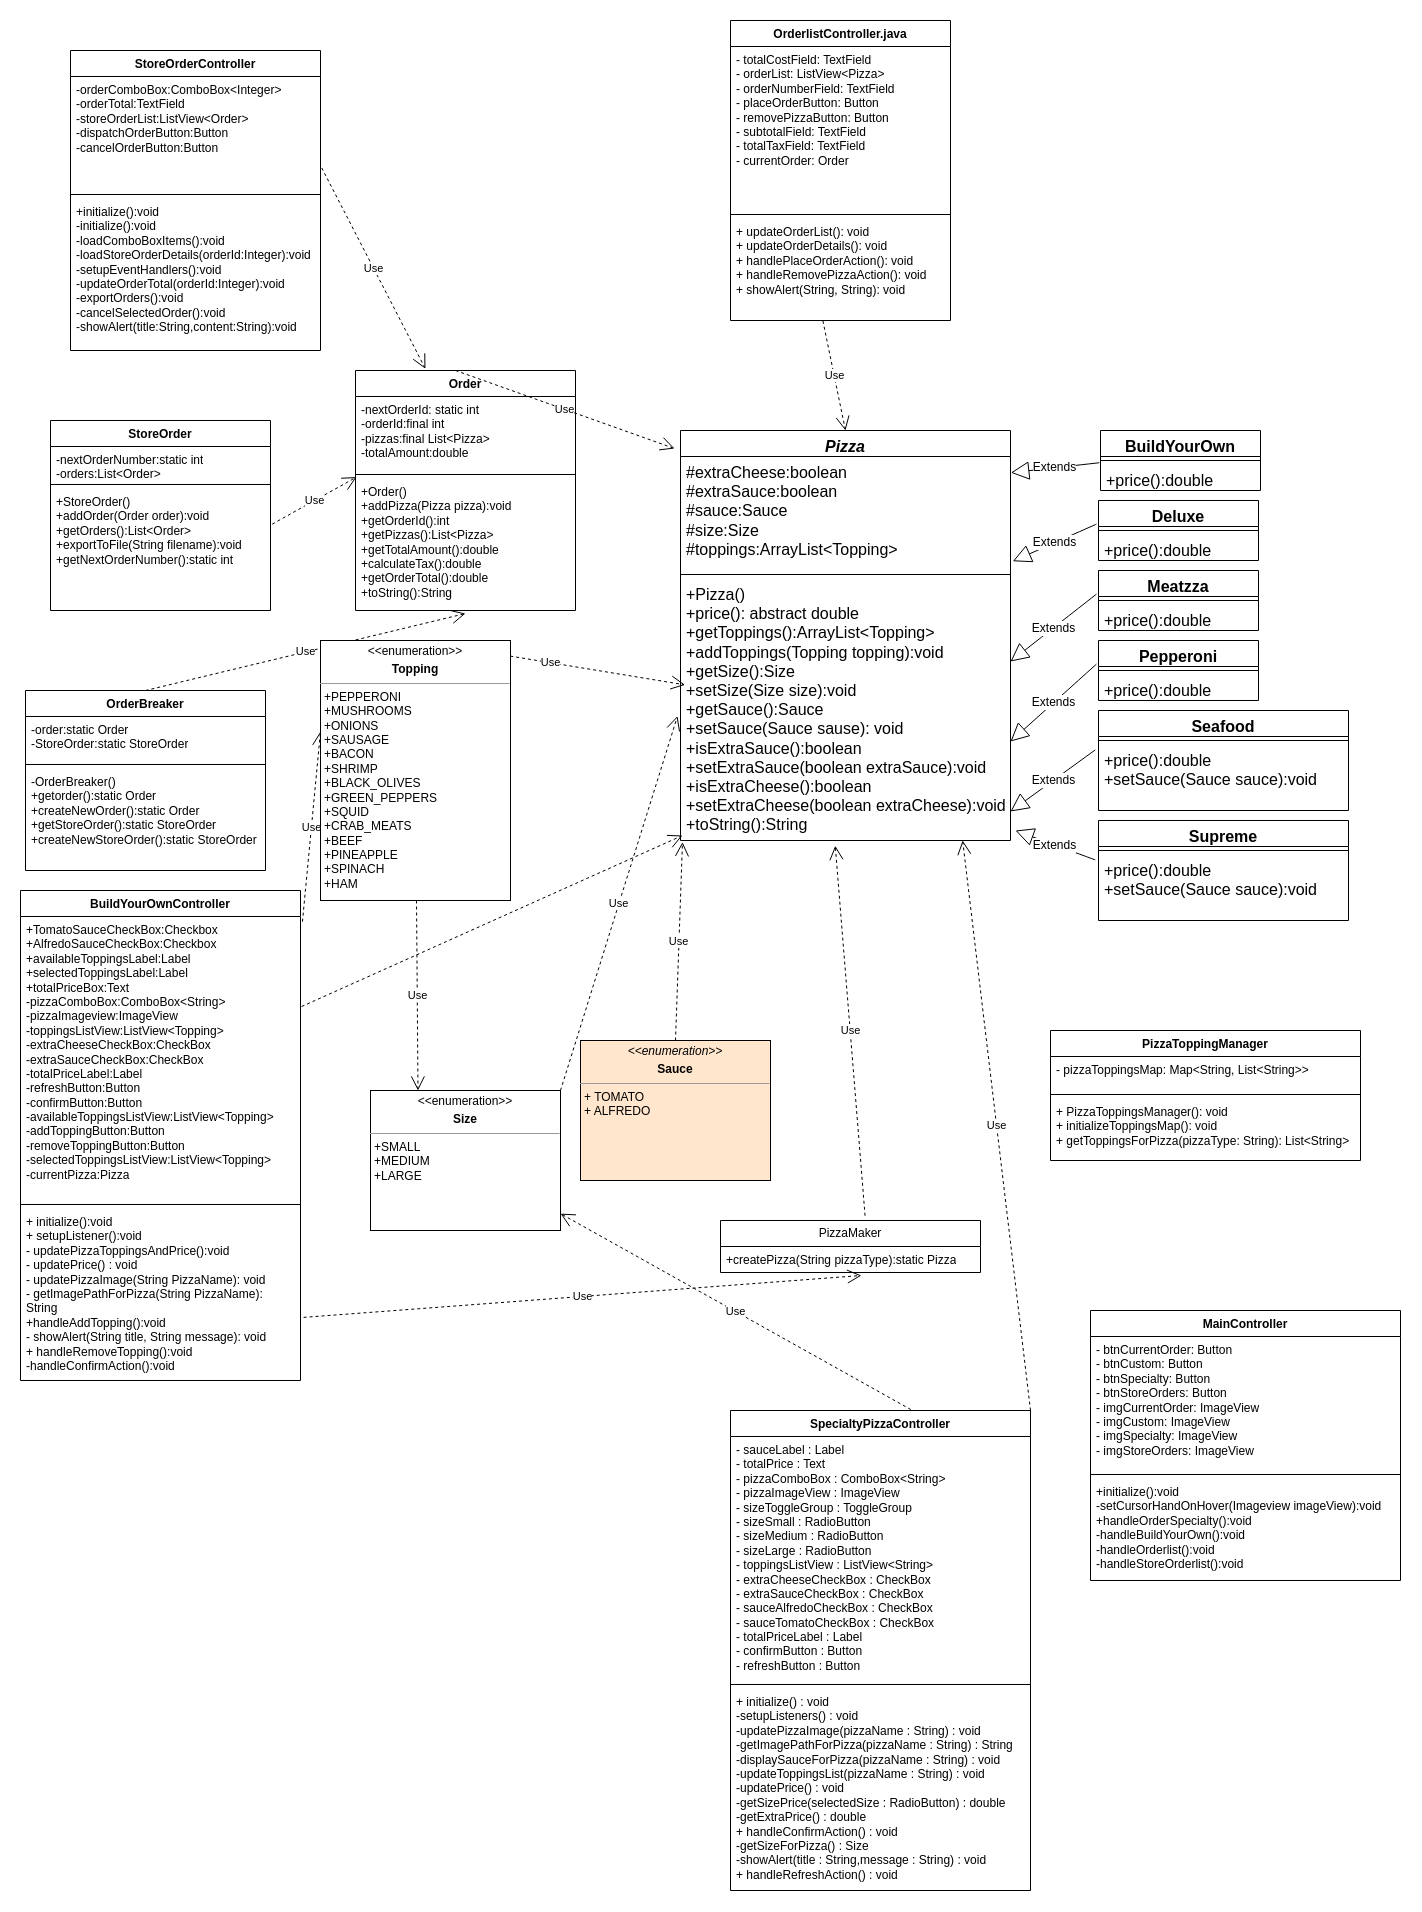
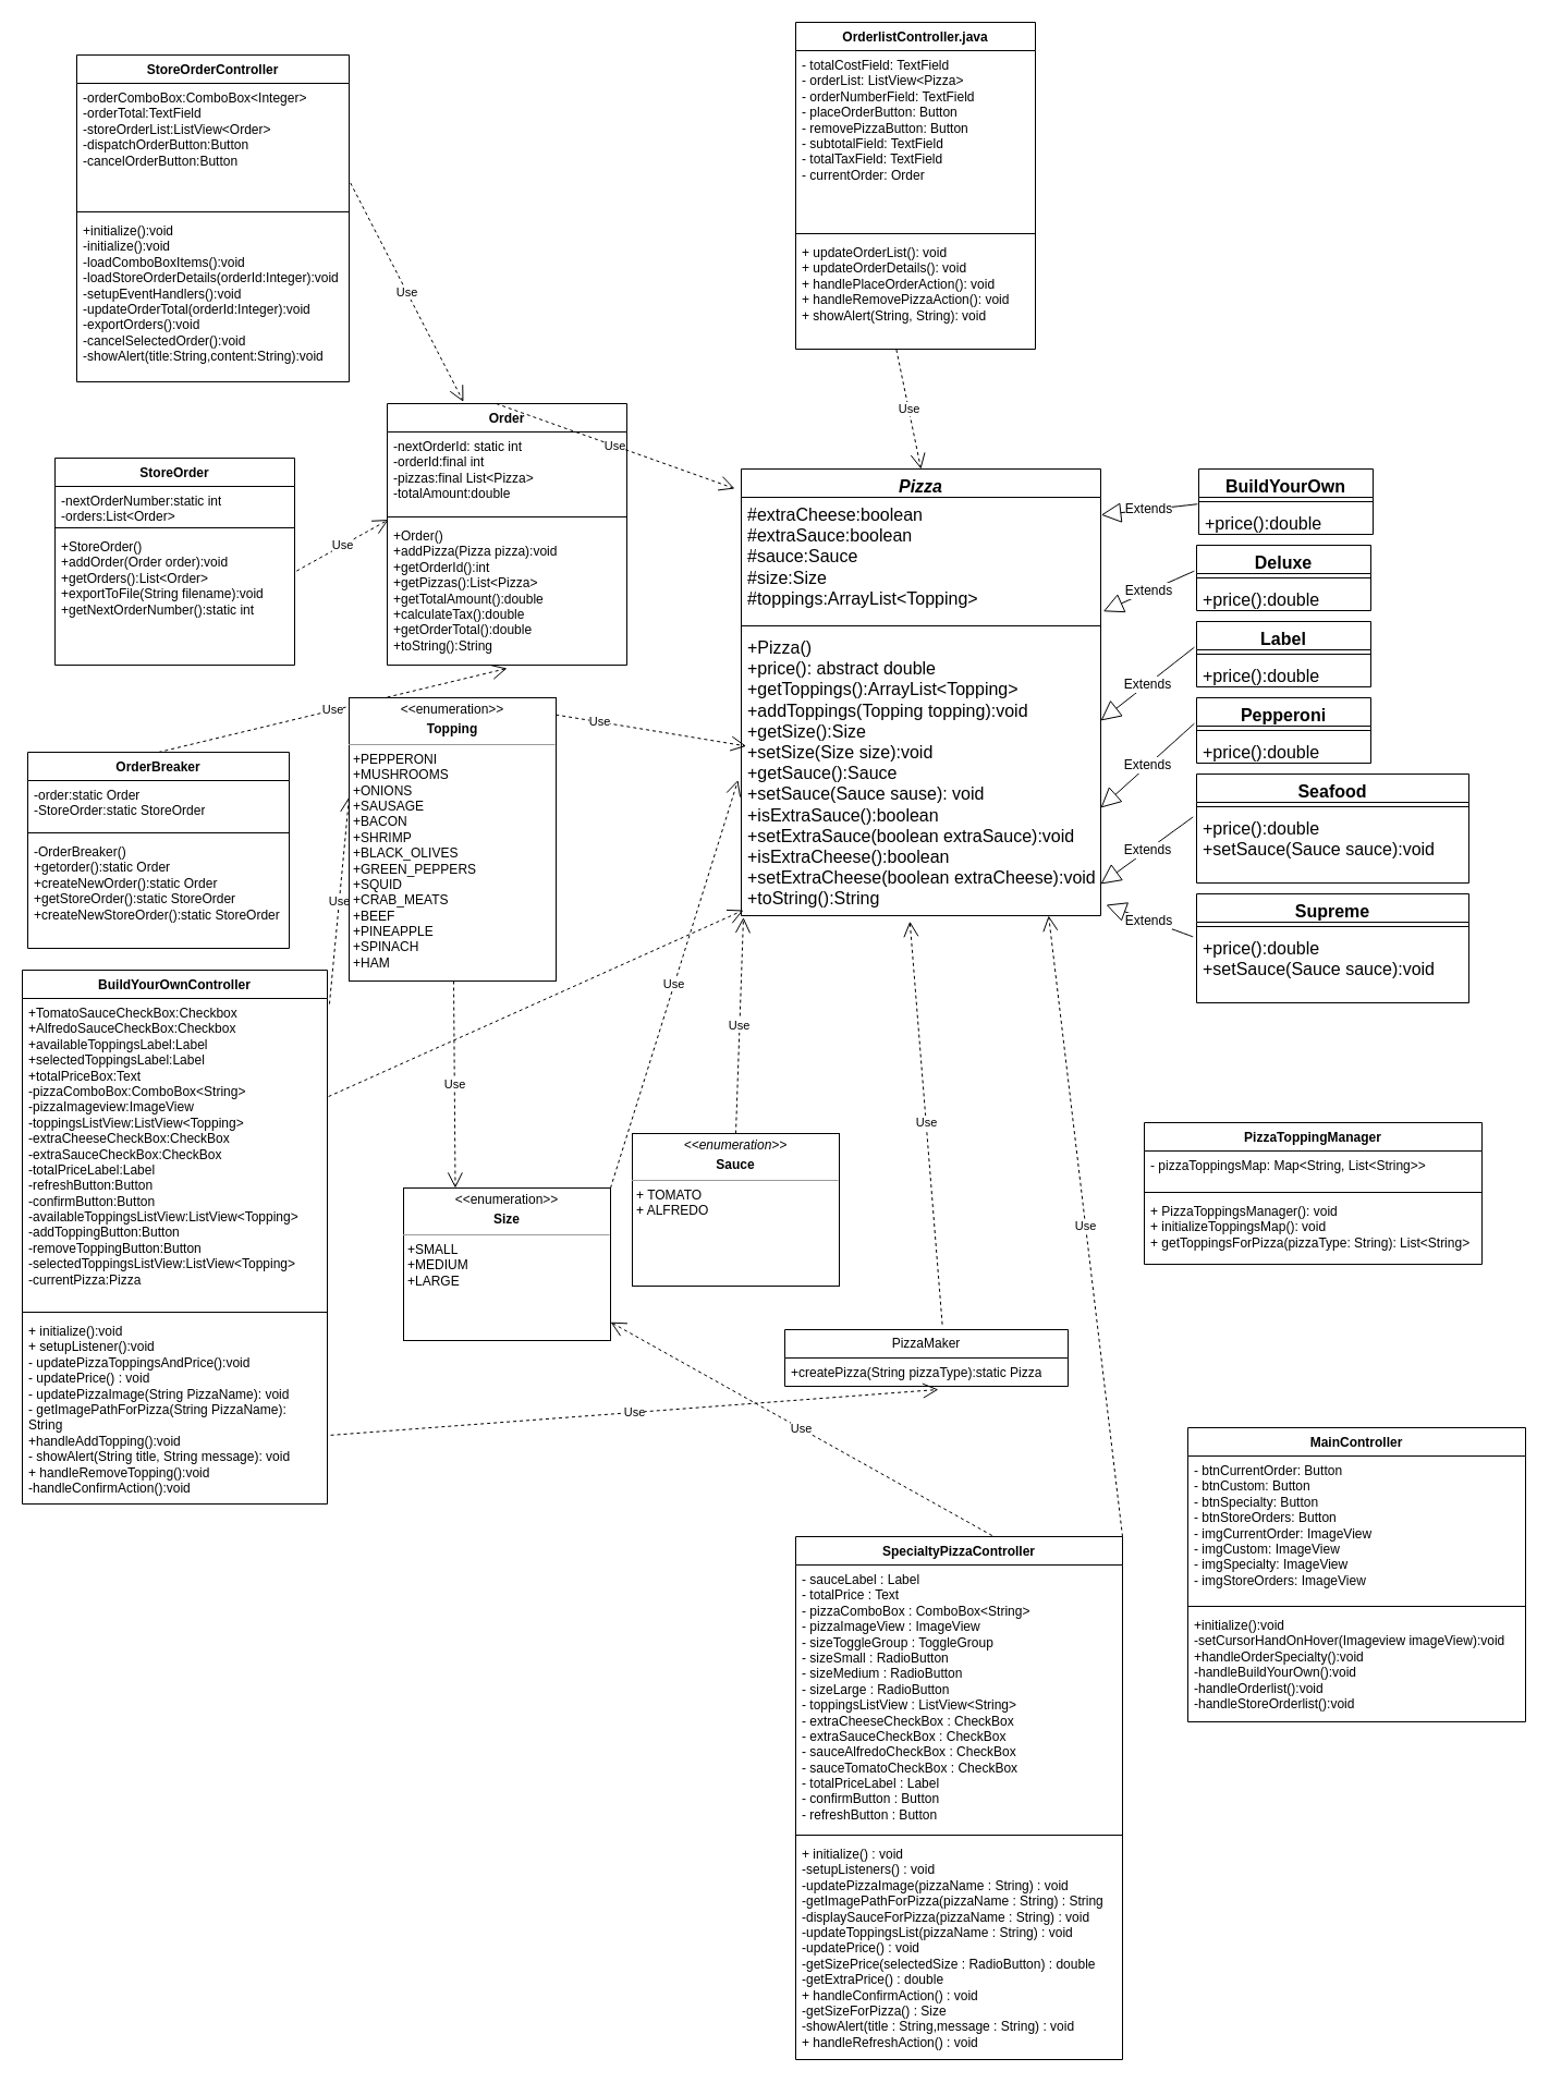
- <mxCell id="14" value="Meatzza" style="swimlane;fontStyle=1;align=center;verticalAlign=top;childLayout=stackLayout;horizontal=1;startSize=26;horizontalStack=0;resizeParent=1;resizeParentMax=0;resizeLast=0;collapsible=1;marginBottom=0;whiteSpace=wrap;html=1;fontSize=16;" parent="1" vertex="1"><mxGeometry x="1098" y="570" width="160" height="60" as="geometry" /></mxCell>
+ <mxCell id="14" value="Label" style="swimlane;fontStyle=1;align=center;verticalAlign=top;childLayout=stackLayout;horizontal=1;startSize=26;horizontalStack=0;resizeParent=1;resizeParentMax=0;resizeLast=0;collapsible=1;marginBottom=0;whiteSpace=wrap;html=1;fontSize=16;" parent="1" vertex="1"><mxGeometry x="1098" y="570" width="160" height="60" as="geometry" /></mxCell>
- <mxCell id="43" value="&lt;p style=&quot;margin:0px;margin-top:4px;text-align:center;&quot;&gt;&lt;i&gt;&amp;lt;&amp;lt;enumeration&amp;gt;&amp;gt;&lt;/i&gt;&lt;br&gt;&lt;/p&gt;&lt;p style=&quot;margin:0px;margin-top:4px;text-align:center;&quot;&gt;&lt;b style=&quot;&quot;&gt;Sauce&lt;/b&gt;&lt;/p&gt;&lt;hr size=&quot;1&quot;&gt;&lt;p style=&quot;margin:0px;margin-left:4px;&quot;&gt;+ TOMATO&lt;br&gt;&lt;/p&gt;&lt;p style=&quot;margin:0px;margin-left:4px;&quot;&gt;+ ALFREDO&lt;/p&gt;" style="verticalAlign=top;align=left;overflow=fill;fontSize=12;fontFamily=Helvetica;html=1;whiteSpace=wrap;fillColor=#ffe6cc;" parent="1" vertex="1"><mxGeometry x="580" y="1040" width="190" height="140" as="geometry" /></mxCell>
+ <mxCell id="43" value="&lt;p style=&quot;margin:0px;margin-top:4px;text-align:center;&quot;&gt;&lt;i&gt;&amp;lt;&amp;lt;enumeration&amp;gt;&amp;gt;&lt;/i&gt;&lt;br&gt;&lt;/p&gt;&lt;p style=&quot;margin:0px;margin-top:4px;text-align:center;&quot;&gt;&lt;b style=&quot;&quot;&gt;Sauce&lt;/b&gt;&lt;/p&gt;&lt;hr size=&quot;1&quot;&gt;&lt;p style=&quot;margin:0px;margin-left:4px;&quot;&gt;+ TOMATO&lt;br&gt;&lt;/p&gt;&lt;p style=&quot;margin:0px;margin-left:4px;&quot;&gt;+ ALFREDO&lt;/p&gt;" style="verticalAlign=top;align=left;overflow=fill;fontSize=12;fontFamily=Helvetica;html=1;whiteSpace=wrap;" parent="1" vertex="1"><mxGeometry x="580" y="1040" width="190" height="140" as="geometry" /></mxCell>
